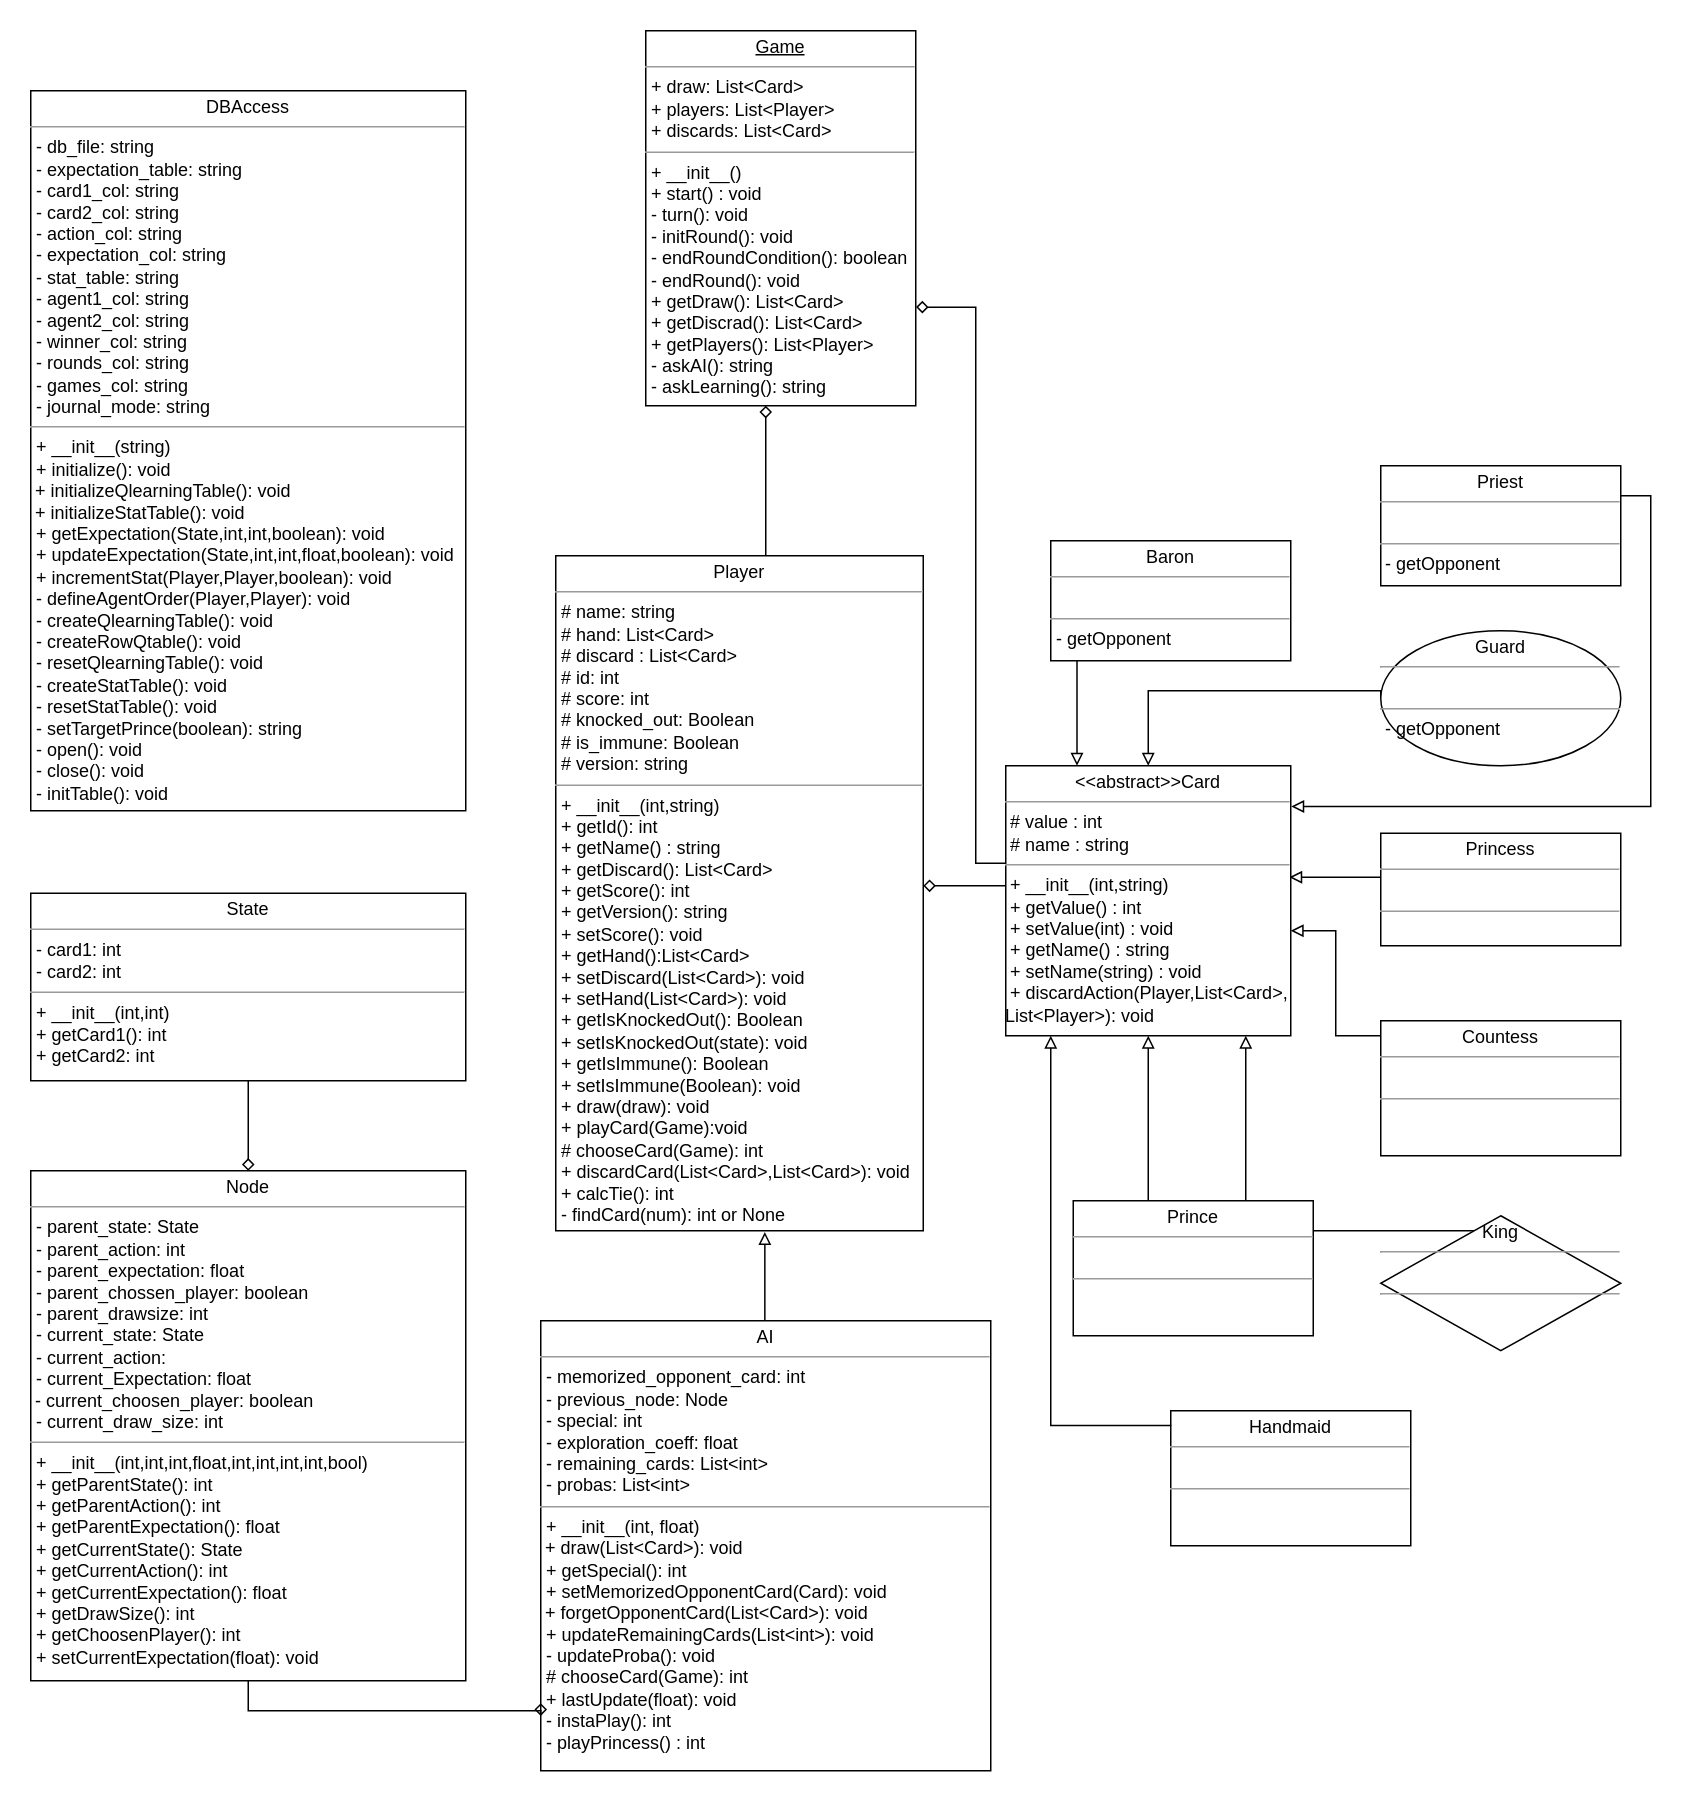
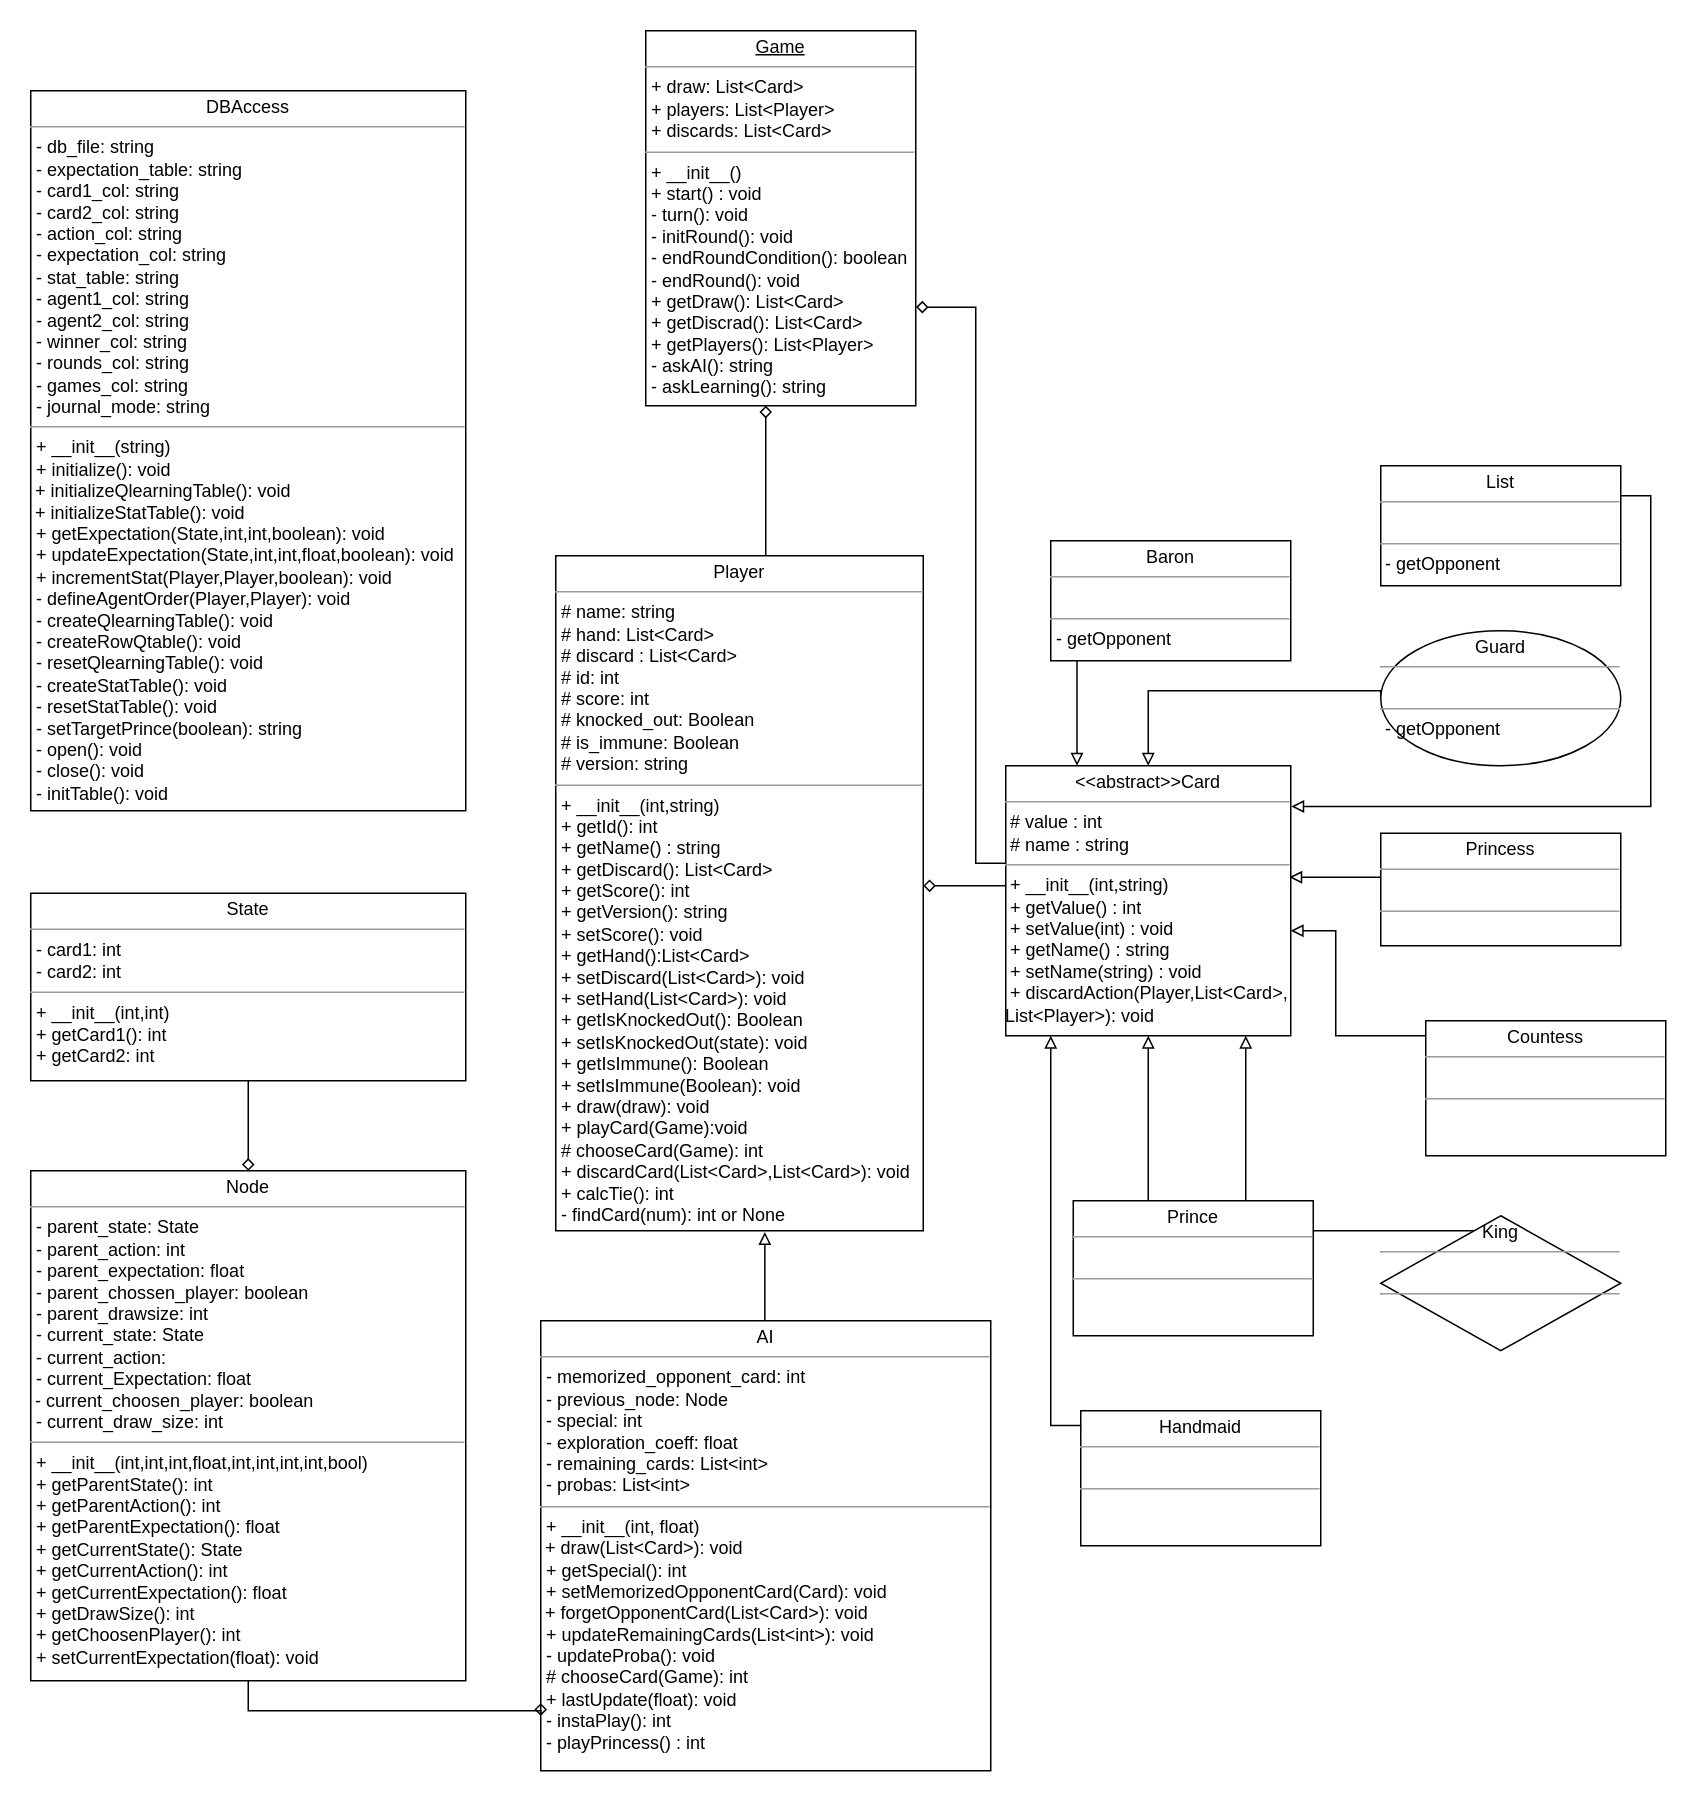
- <mxCell id="22" value="&lt;p style=&quot;margin: 0px ; margin-top: 4px ; text-align: center&quot;&gt;Priest&lt;br&gt;&lt;/p&gt;&lt;hr size=&quot;1&quot;&gt;&lt;div&gt;&lt;br&gt;&lt;/div&gt;&lt;hr size=&quot;1&quot;&gt;&amp;nbsp;- getOpponent" style="verticalAlign=top;align=left;overflow=fill;fontSize=12;fontFamily=Helvetica;html=1;" parent="1" vertex="1"><mxGeometry x="920" y="310" width="160" height="80" as="geometry" /></mxCell>
+ <mxCell id="22" value="&lt;p style=&quot;margin: 0px ; margin-top: 4px ; text-align: center&quot;&gt;List&lt;br&gt;&lt;/p&gt;&lt;hr size=&quot;1&quot;&gt;&lt;div&gt;&lt;br&gt;&lt;/div&gt;&lt;hr size=&quot;1&quot;&gt;&amp;nbsp;- getOpponent" style="verticalAlign=top;align=left;overflow=fill;fontSize=12;fontFamily=Helvetica;html=1;" parent="1" vertex="1"><mxGeometry x="920" y="310" width="160" height="80" as="geometry" /></mxCell>
- <mxCell id="11" value="&lt;p style=&quot;margin: 0px ; margin-top: 4px ; text-align: center&quot;&gt;Countess&lt;br&gt;&lt;/p&gt;&lt;hr size=&quot;1&quot;&gt;&lt;div&gt;&lt;br&gt;&lt;/div&gt;&lt;hr size=&quot;1&quot;&gt;&lt;p style=&quot;margin: 0px ; margin-left: 4px&quot;&gt;&lt;br&gt;&lt;/p&gt;" style="verticalAlign=top;align=left;overflow=fill;fontSize=12;fontFamily=Helvetica;html=1;" parent="1" vertex="1"><mxGeometry x="920" y="680" width="160" height="90" as="geometry" /></mxCell>
+ <mxCell id="11" value="&lt;p style=&quot;margin: 0px ; margin-top: 4px ; text-align: center&quot;&gt;Countess&lt;br&gt;&lt;/p&gt;&lt;hr size=&quot;1&quot;&gt;&lt;div&gt;&lt;br&gt;&lt;/div&gt;&lt;hr size=&quot;1&quot;&gt;&lt;p style=&quot;margin: 0px ; margin-left: 4px&quot;&gt;&lt;br&gt;&lt;/p&gt;" style="verticalAlign=top;align=left;overflow=fill;fontSize=12;fontFamily=Helvetica;html=1;" parent="1" vertex="1"><mxGeometry x="950" y="680" width="160" height="90" as="geometry" /></mxCell>
- <mxCell id="14" value="&lt;p style=&quot;margin: 0px ; margin-top: 4px ; text-align: center&quot;&gt;Handmaid&lt;br&gt;&lt;/p&gt;&lt;hr size=&quot;1&quot;&gt;&lt;div&gt;&lt;br&gt;&lt;/div&gt;&lt;hr size=&quot;1&quot;&gt;&lt;p style=&quot;margin: 0px ; margin-left: 4px&quot;&gt;&lt;br&gt;&lt;/p&gt;" style="verticalAlign=top;align=left;overflow=fill;fontSize=12;fontFamily=Helvetica;html=1;" parent="1" vertex="1"><mxGeometry x="780" y="940" width="160" height="90" as="geometry" /></mxCell>
+ <mxCell id="14" value="&lt;p style=&quot;margin: 0px ; margin-top: 4px ; text-align: center&quot;&gt;Handmaid&lt;br&gt;&lt;/p&gt;&lt;hr size=&quot;1&quot;&gt;&lt;div&gt;&lt;br&gt;&lt;/div&gt;&lt;hr size=&quot;1&quot;&gt;&lt;p style=&quot;margin: 0px ; margin-left: 4px&quot;&gt;&lt;br&gt;&lt;/p&gt;" style="verticalAlign=top;align=left;overflow=fill;fontSize=12;fontFamily=Helvetica;html=1;" parent="1" vertex="1"><mxGeometry x="720" y="940" width="160" height="90" as="geometry" /></mxCell>
